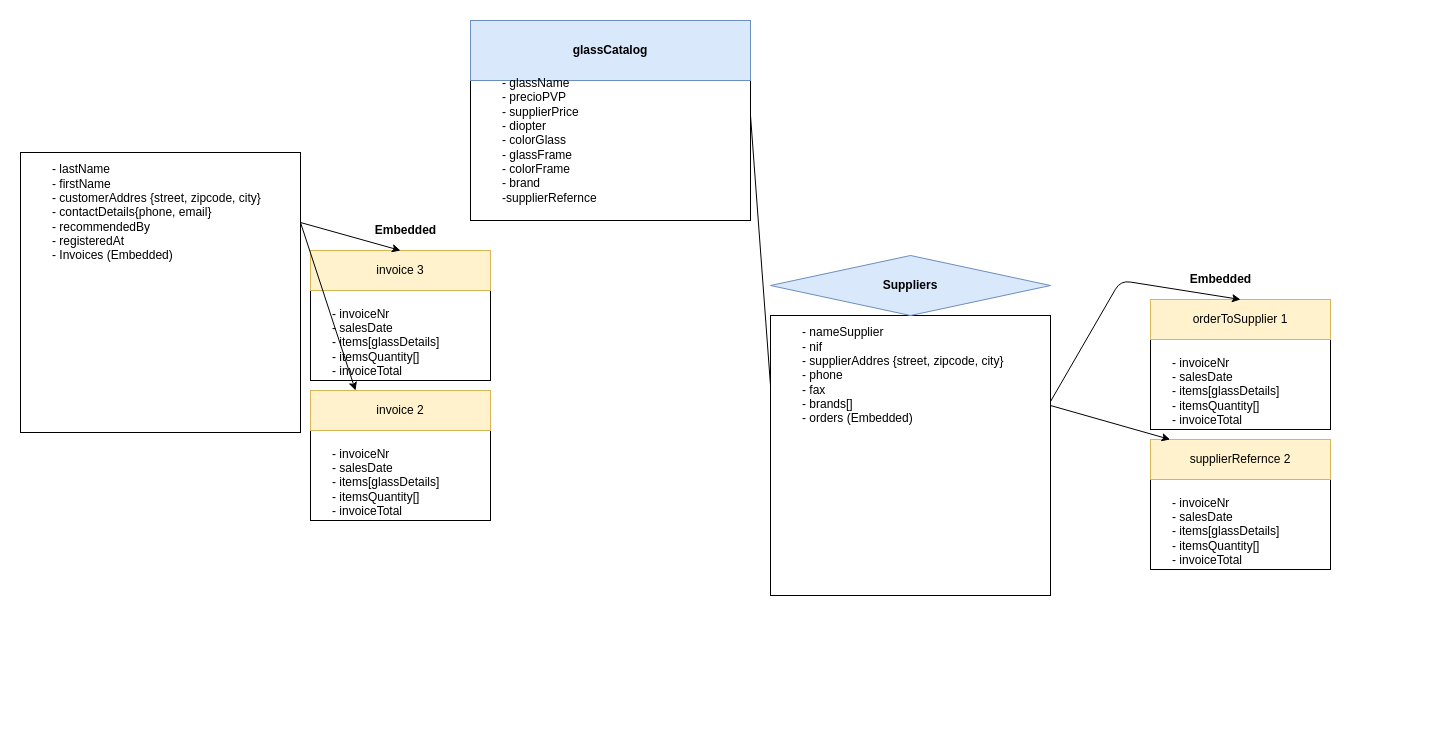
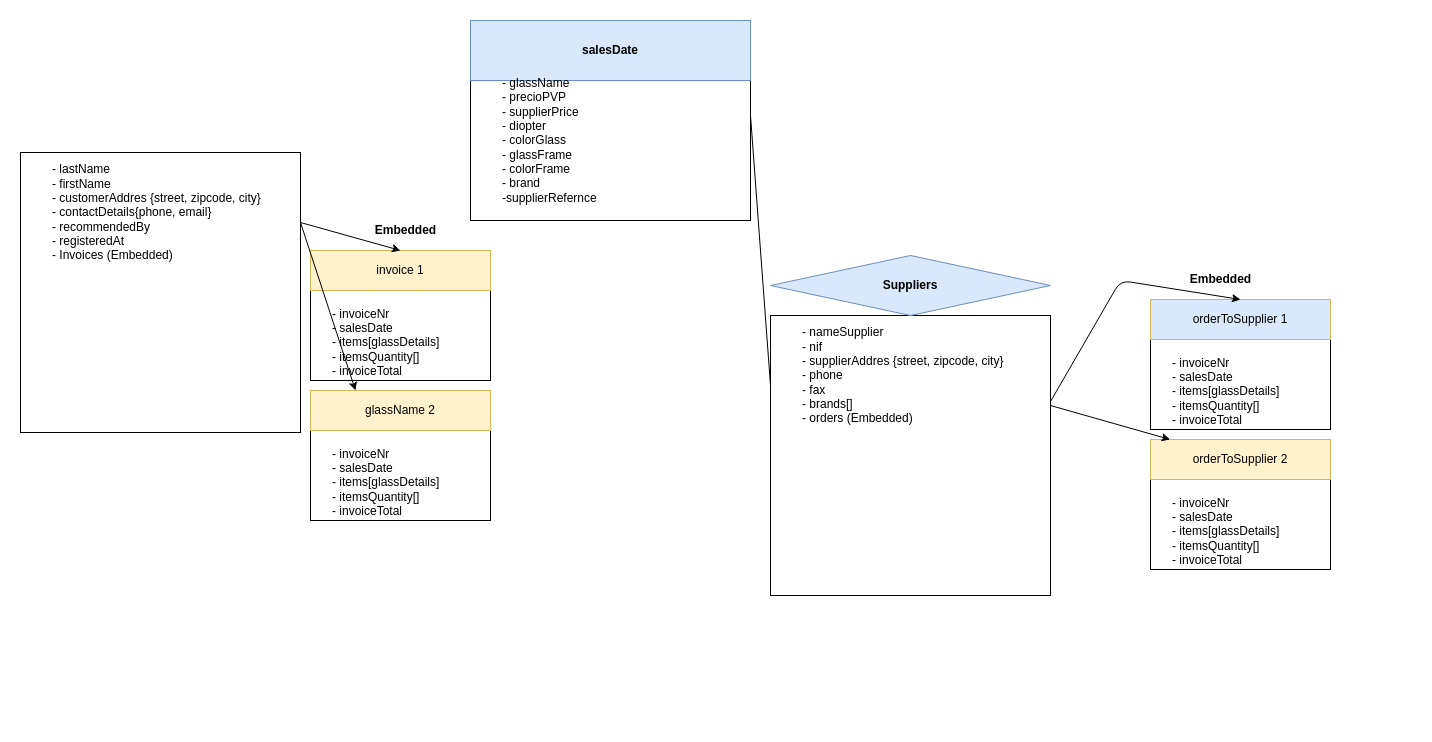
- <mxCell id="34" value="&lt;b&gt;glassCatalog&lt;/b&gt;" style="rounded=0;whiteSpace=wrap;html=1;fillColor=#dae8fc;strokeColor=#6c8ebf;" vertex="1" parent="32"><mxGeometry width="280" height="60" as="geometry" /></mxCell>
+ <mxCell id="34" value="&lt;b&gt;salesDate&lt;/b&gt;" style="rounded=0;whiteSpace=wrap;html=1;fillColor=#dae8fc;strokeColor=#6c8ebf;" vertex="1" parent="32"><mxGeometry width="280" height="60" as="geometry" /></mxCell>
- <mxCell id="10" value="invoice 3" style="rounded=0;whiteSpace=wrap;html=1;fillColor=#fff2cc;strokeColor=#d6b656;" vertex="1" parent="8"><mxGeometry width="180" height="40" as="geometry" /></mxCell>
+ <mxCell id="10" value="invoice 1" style="rounded=0;whiteSpace=wrap;html=1;fillColor=#fff2cc;strokeColor=#d6b656;" vertex="1" parent="8"><mxGeometry width="180" height="40" as="geometry" /></mxCell>
- <mxCell id="24" value="orderToSupplier 1" style="rounded=0;whiteSpace=wrap;html=1;fillColor=#fff2cc;strokeColor=#d6b656;" vertex="1" parent="22"><mxGeometry x="10" y="-31" width="180" height="40" as="geometry" /></mxCell>
+ <mxCell id="24" value="orderToSupplier 1" style="rounded=0;whiteSpace=wrap;html=1;fillColor=#dae8fc;strokeColor=#d6b656;" vertex="1" parent="22"><mxGeometry x="10" y="-31" width="180" height="40" as="geometry" /></mxCell>
- <mxCell id="15" value="invoice 2" style="rounded=0;whiteSpace=wrap;html=1;fillColor=#fff2cc;strokeColor=#d6b656;" vertex="1" parent="13"><mxGeometry width="180" height="40" as="geometry" /></mxCell>
+ <mxCell id="15" value="glassName 2" style="rounded=0;whiteSpace=wrap;html=1;fillColor=#fff2cc;strokeColor=#d6b656;" vertex="1" parent="13"><mxGeometry width="180" height="40" as="geometry" /></mxCell>
- <mxCell id="27" value="supplierRefernce 2" style="rounded=0;whiteSpace=wrap;html=1;fillColor=#fff2cc;strokeColor=#d6b656;" vertex="1" parent="22"><mxGeometry x="10" y="109" width="180" height="40" as="geometry" /></mxCell>
+ <mxCell id="27" value="orderToSupplier 2" style="rounded=0;whiteSpace=wrap;html=1;fillColor=#fff2cc;strokeColor=#d6b656;" vertex="1" parent="22"><mxGeometry x="10" y="109" width="180" height="40" as="geometry" /></mxCell>
